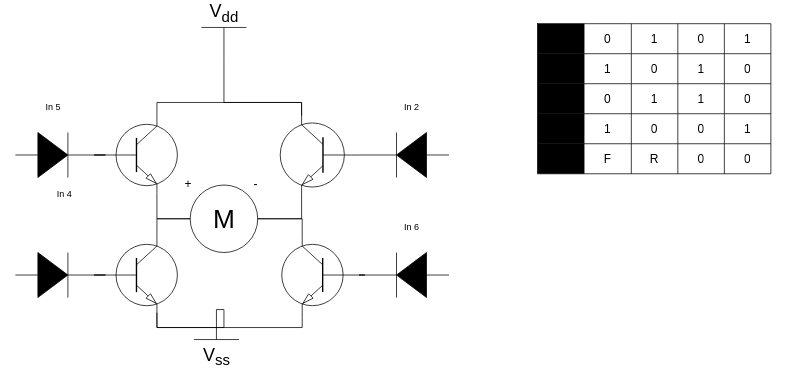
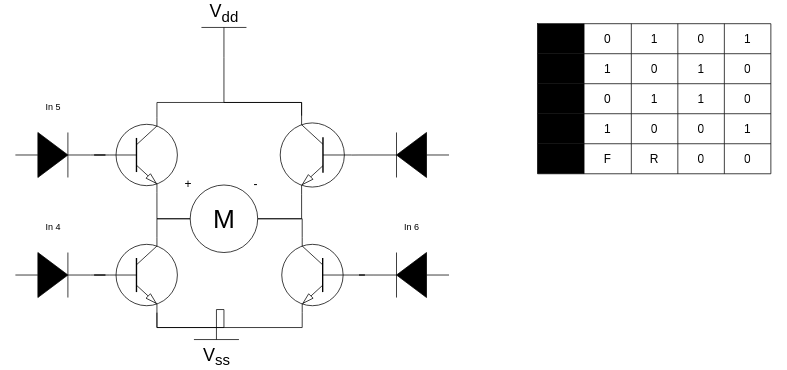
- <mxCell id="27" value="In 2" style="text;html=1;align=center;verticalAlign=middle;resizable=0;points=[];autosize=1;strokeColor=none;fillColor=none;" vertex="1" parent="1"><mxGeometry x="529" y="119" width="38" height="26" as="geometry" /></mxCell>
- <mxCell id="26" value="In 4" style="text;html=1;align=center;verticalAlign=middle;resizable=0;points=[];autosize=1;strokeColor=none;fillColor=none;" vertex="1" parent="1"><mxGeometry x="66" y="234" width="38" height="26" as="geometry" /></mxCell>
+ <mxCell id="26" value="In 4" style="text;html=1;align=center;verticalAlign=middle;resizable=0;points=[];autosize=1;strokeColor=none;fillColor=none;" vertex="1" parent="1"><mxGeometry x="51" y="279" width="38" height="26" as="geometry" /></mxCell>
